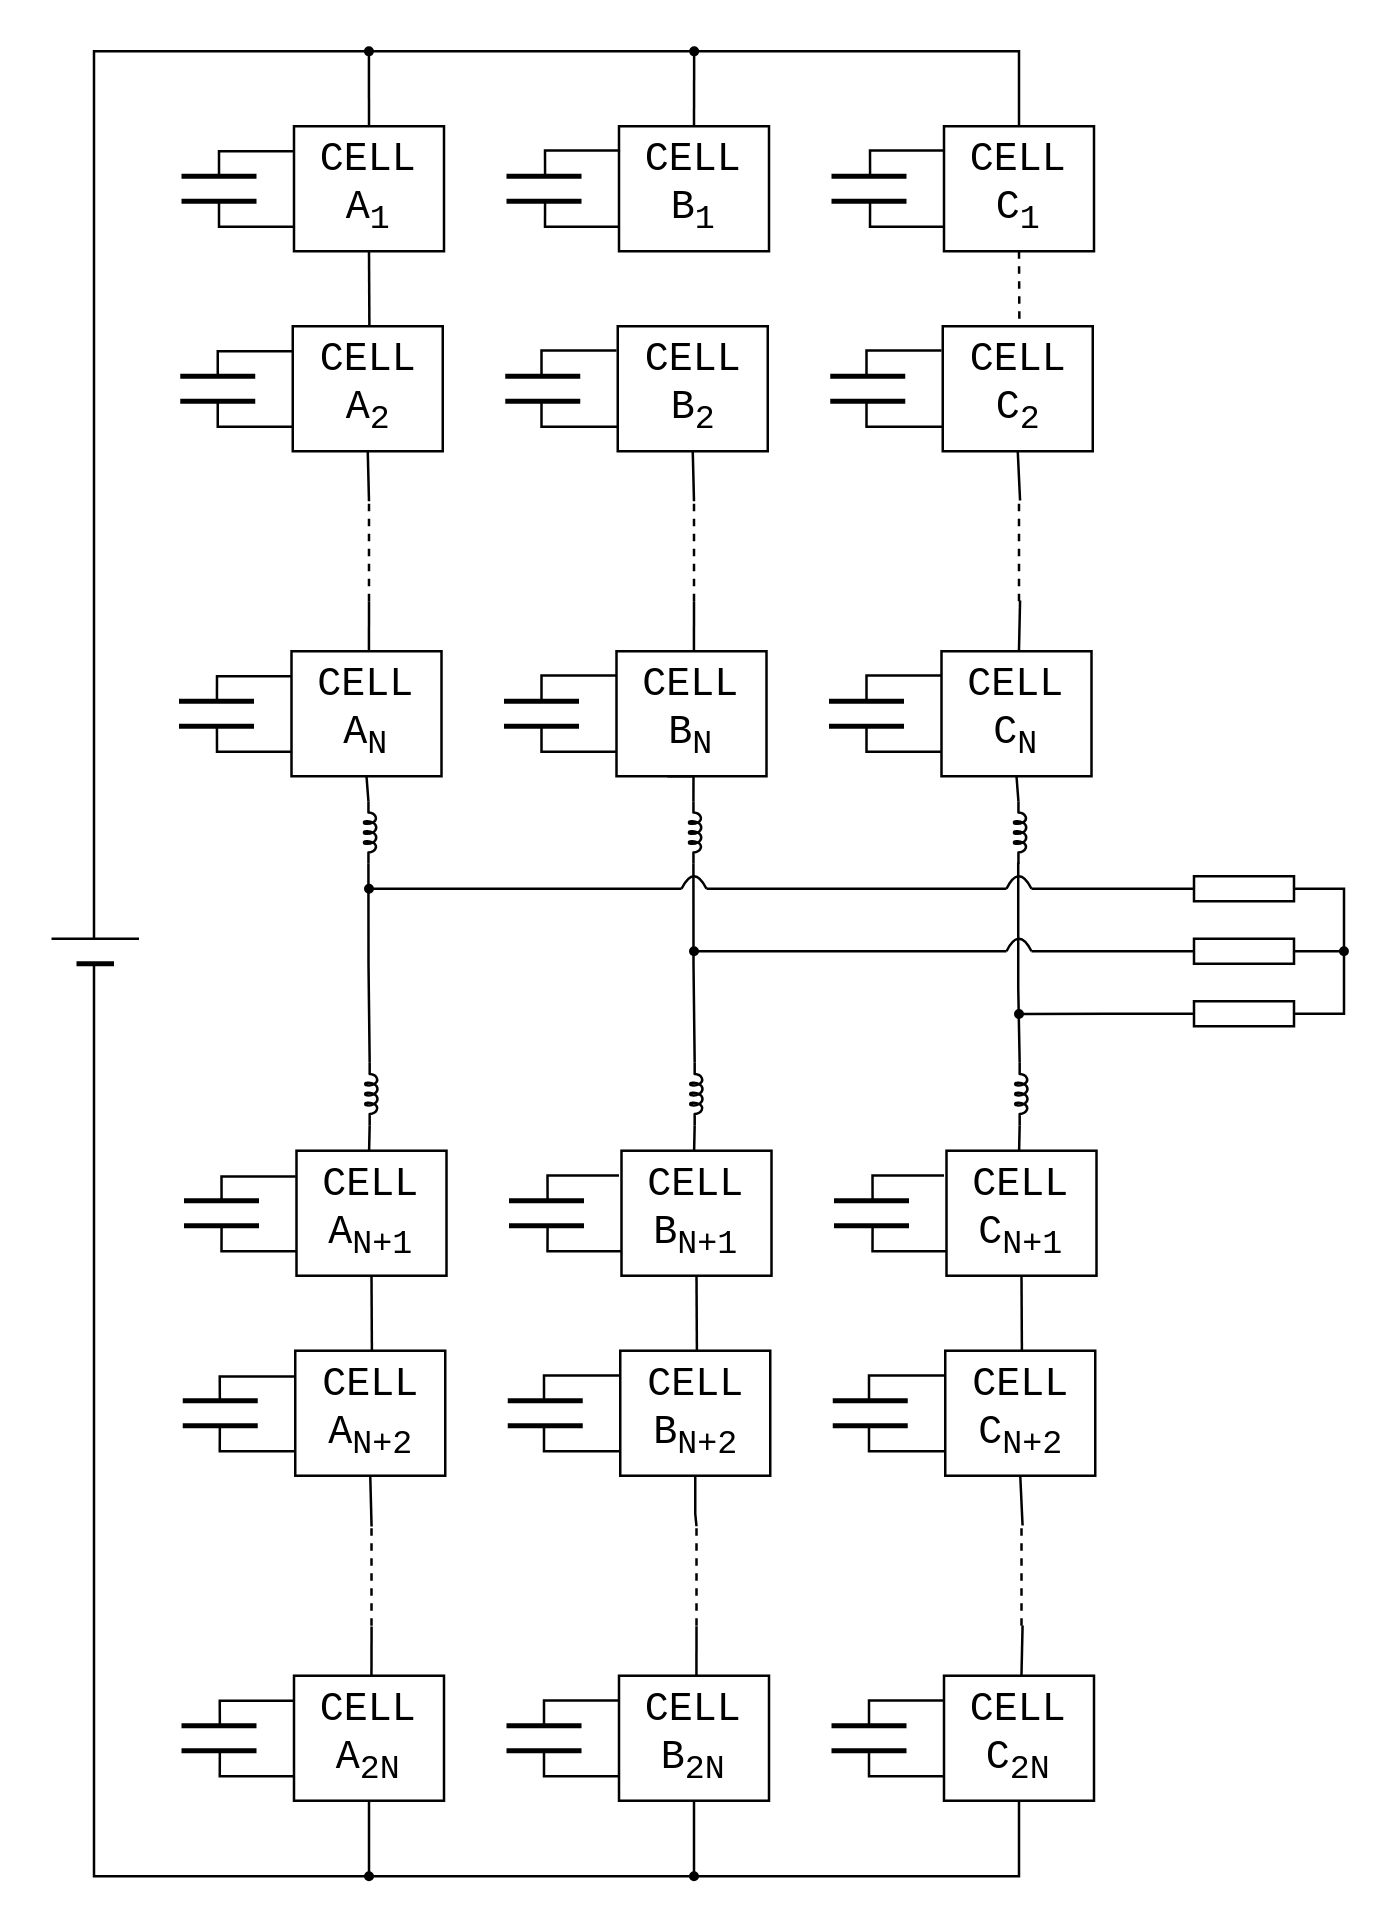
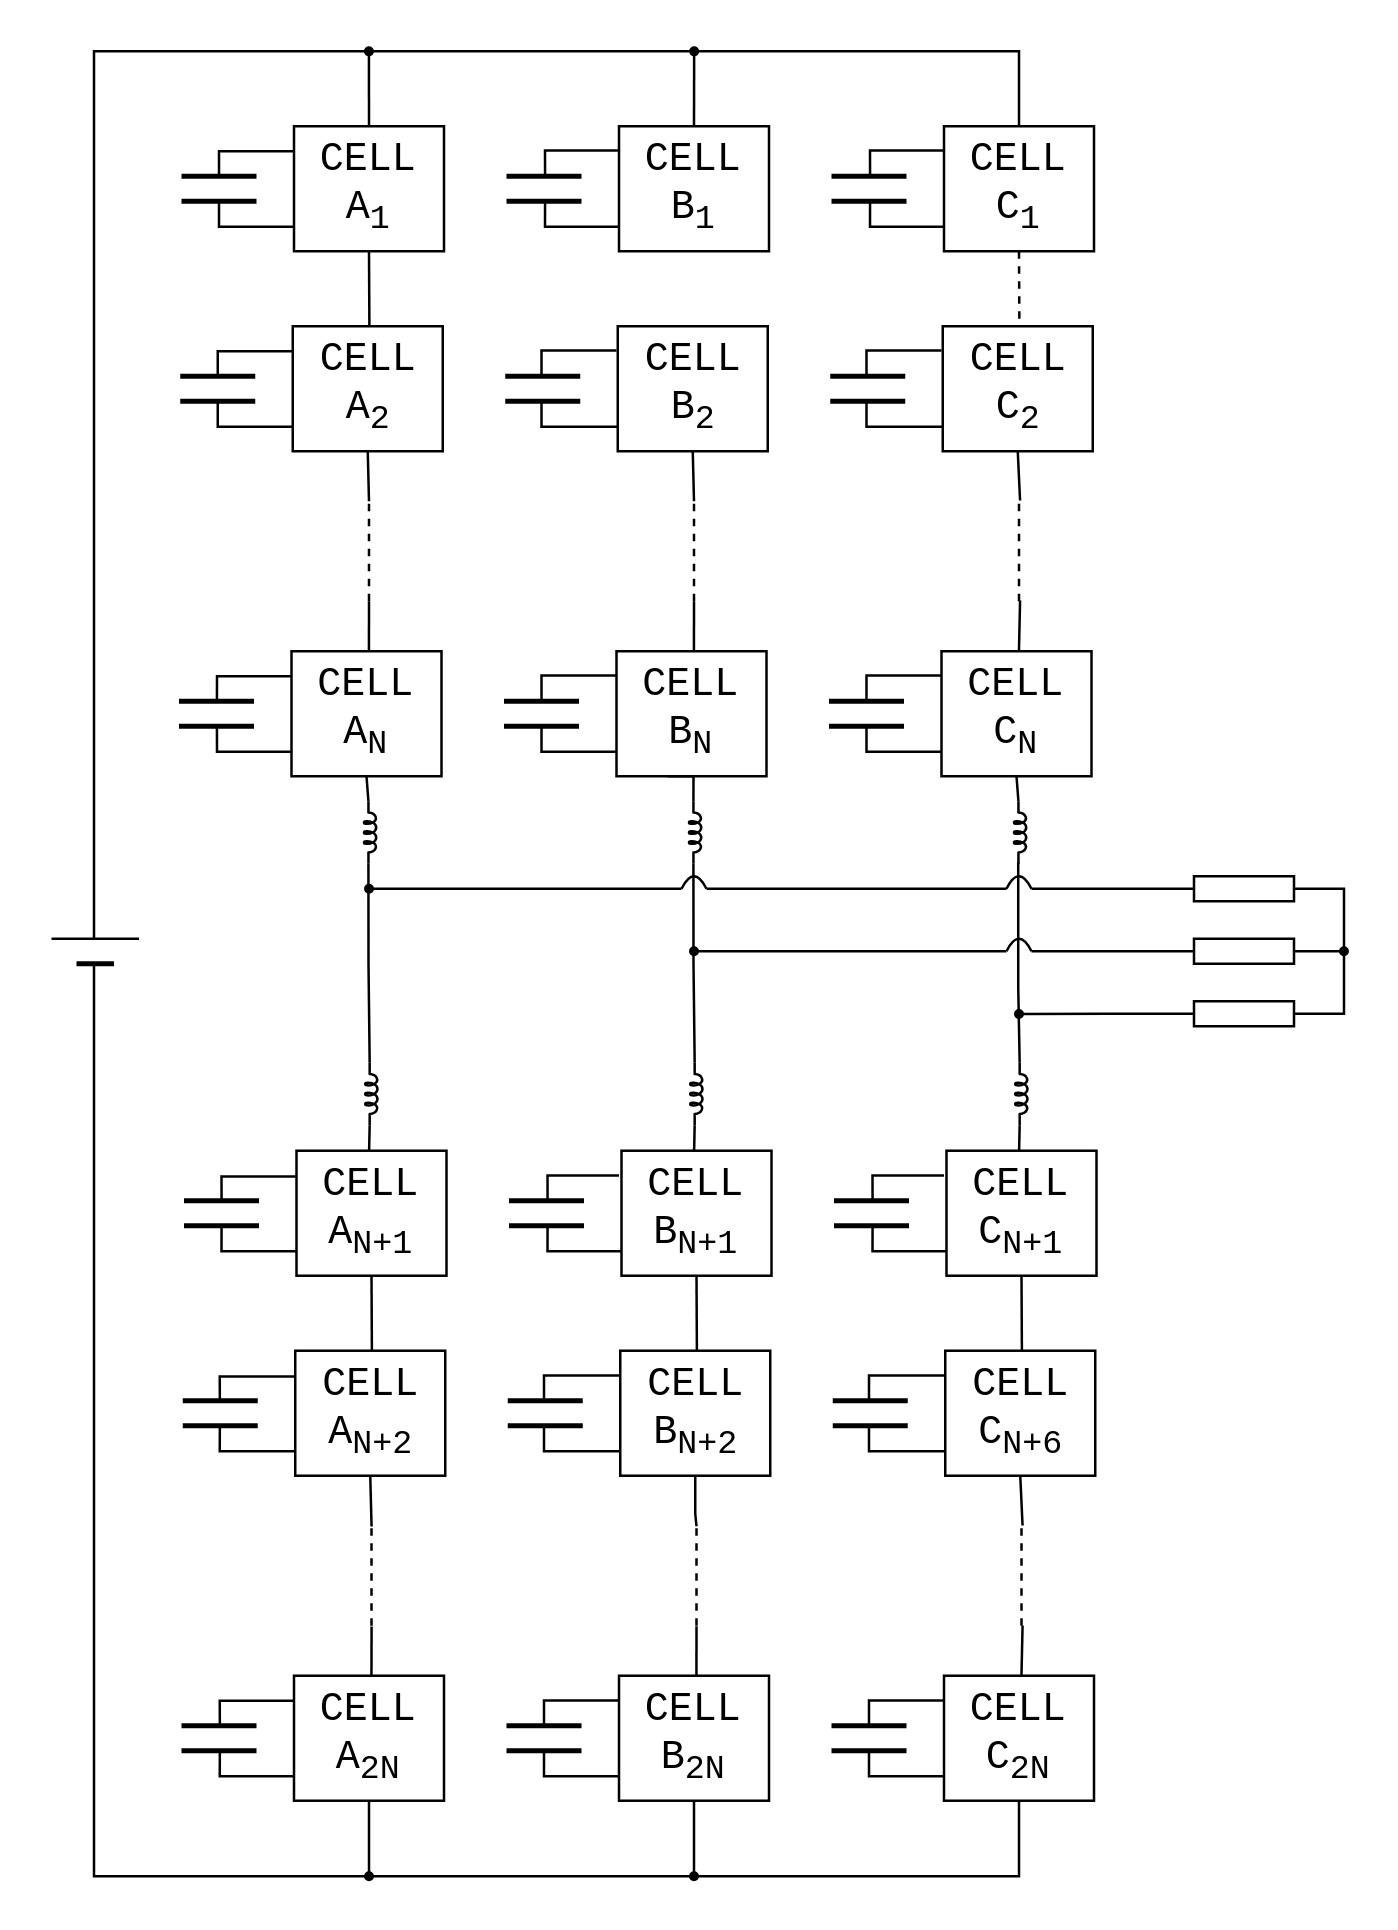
- <mxCell id="119" value="CELL C&lt;sub&gt;N+2&lt;/sub&gt;" style="rounded=0;whiteSpace=wrap;html=1;fontFamily=Courier New;fontSize=16;" vertex="1" parent="1"><mxGeometry x="377.5" y="539.793" width="60" height="50" as="geometry" /></mxCell>
+ <mxCell id="119" value="CELL C&lt;sub&gt;N+6&lt;/sub&gt;" style="rounded=0;whiteSpace=wrap;html=1;fontFamily=Courier New;fontSize=16;" vertex="1" parent="1"><mxGeometry x="377.5" y="539.793" width="60" height="50" as="geometry" /></mxCell>
